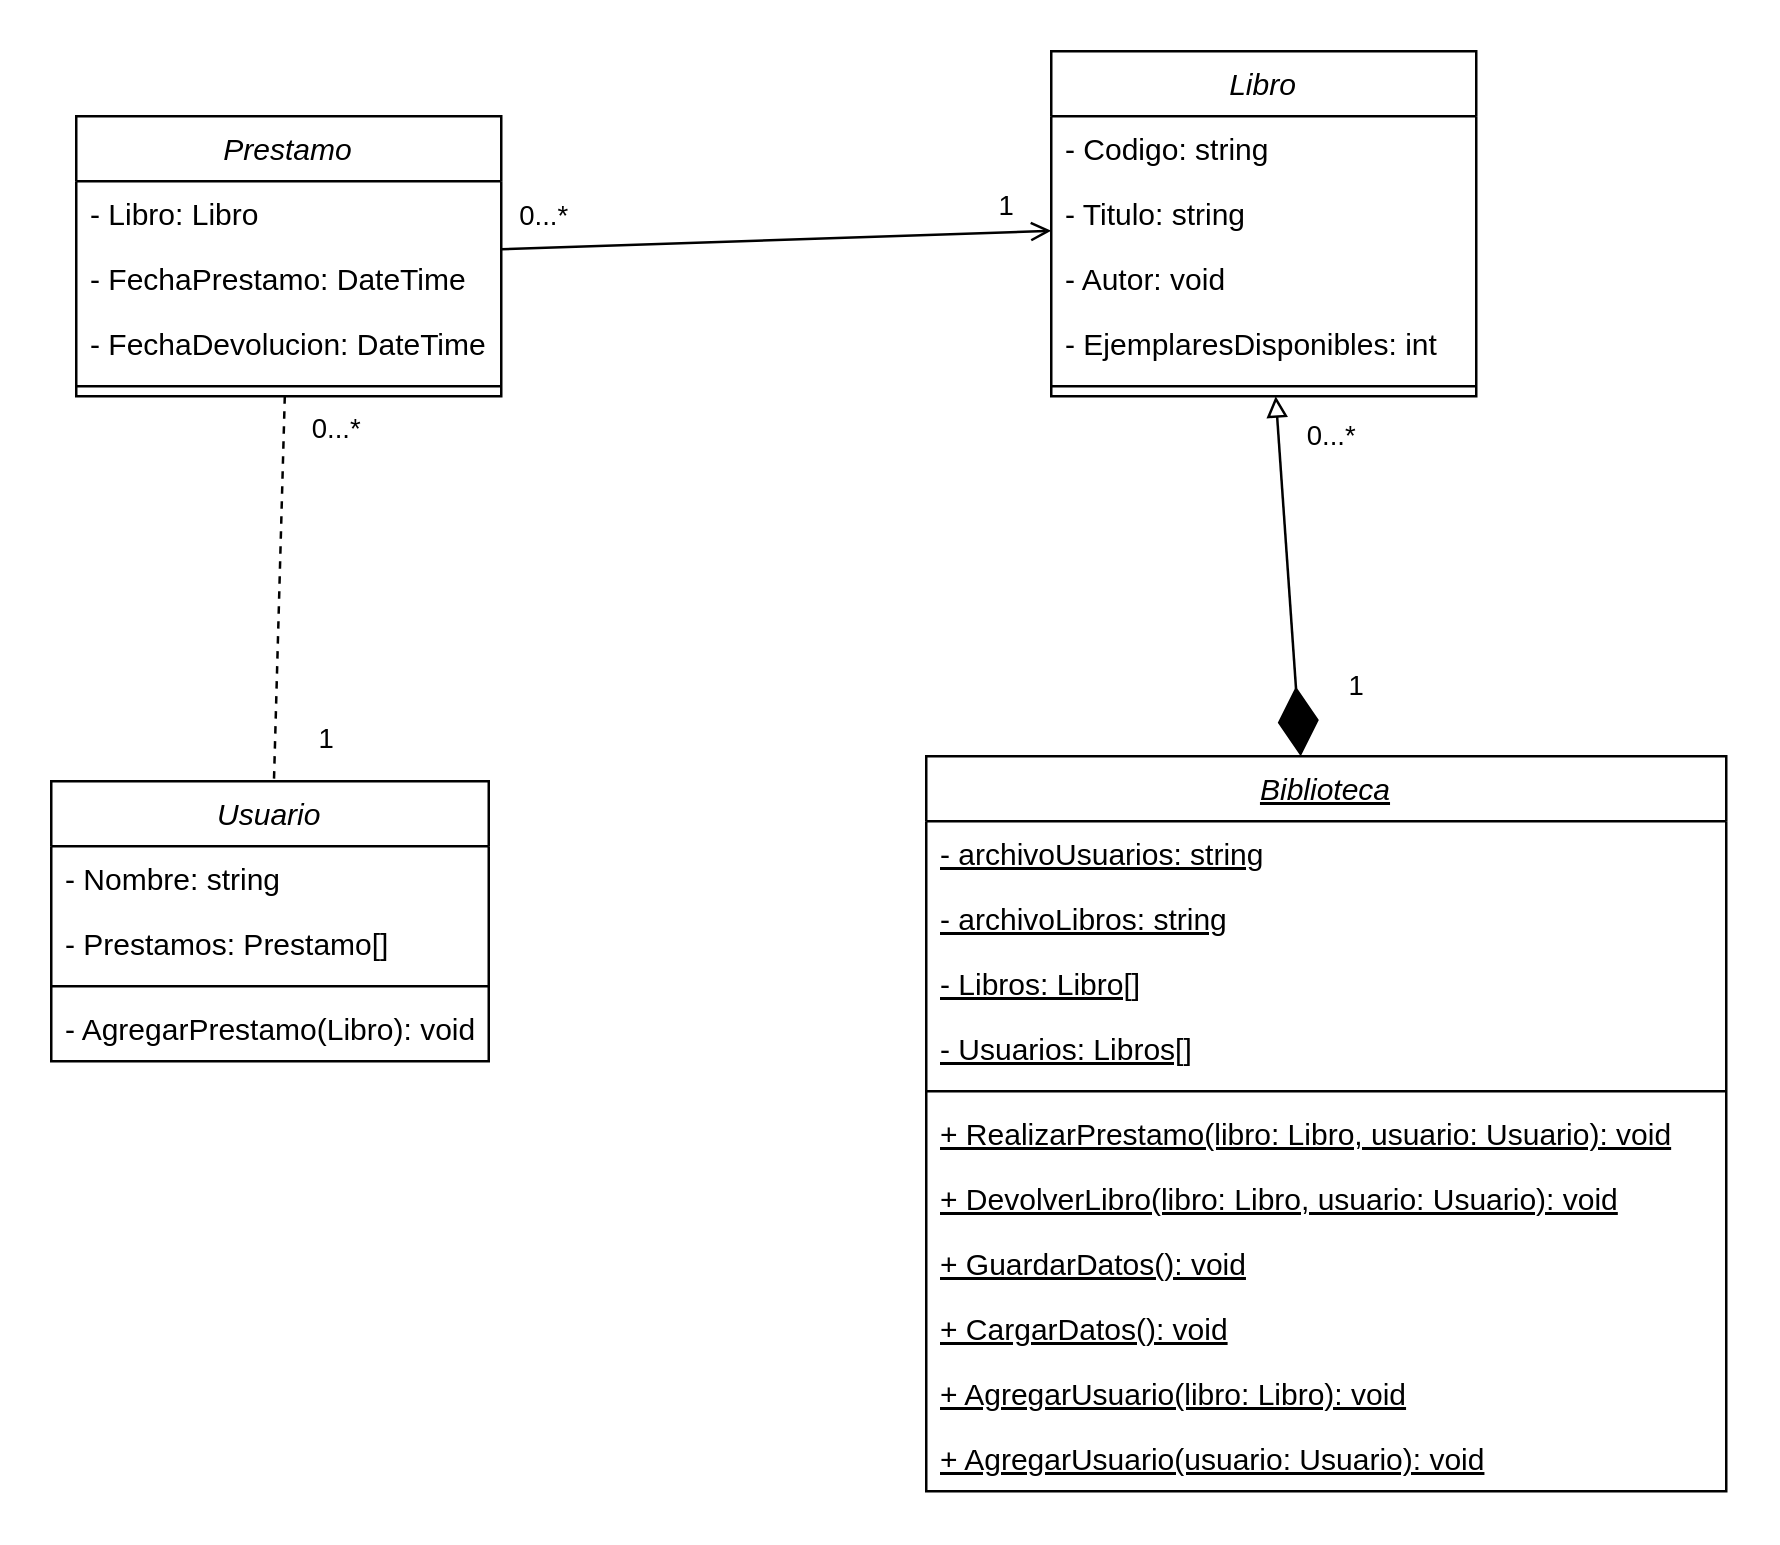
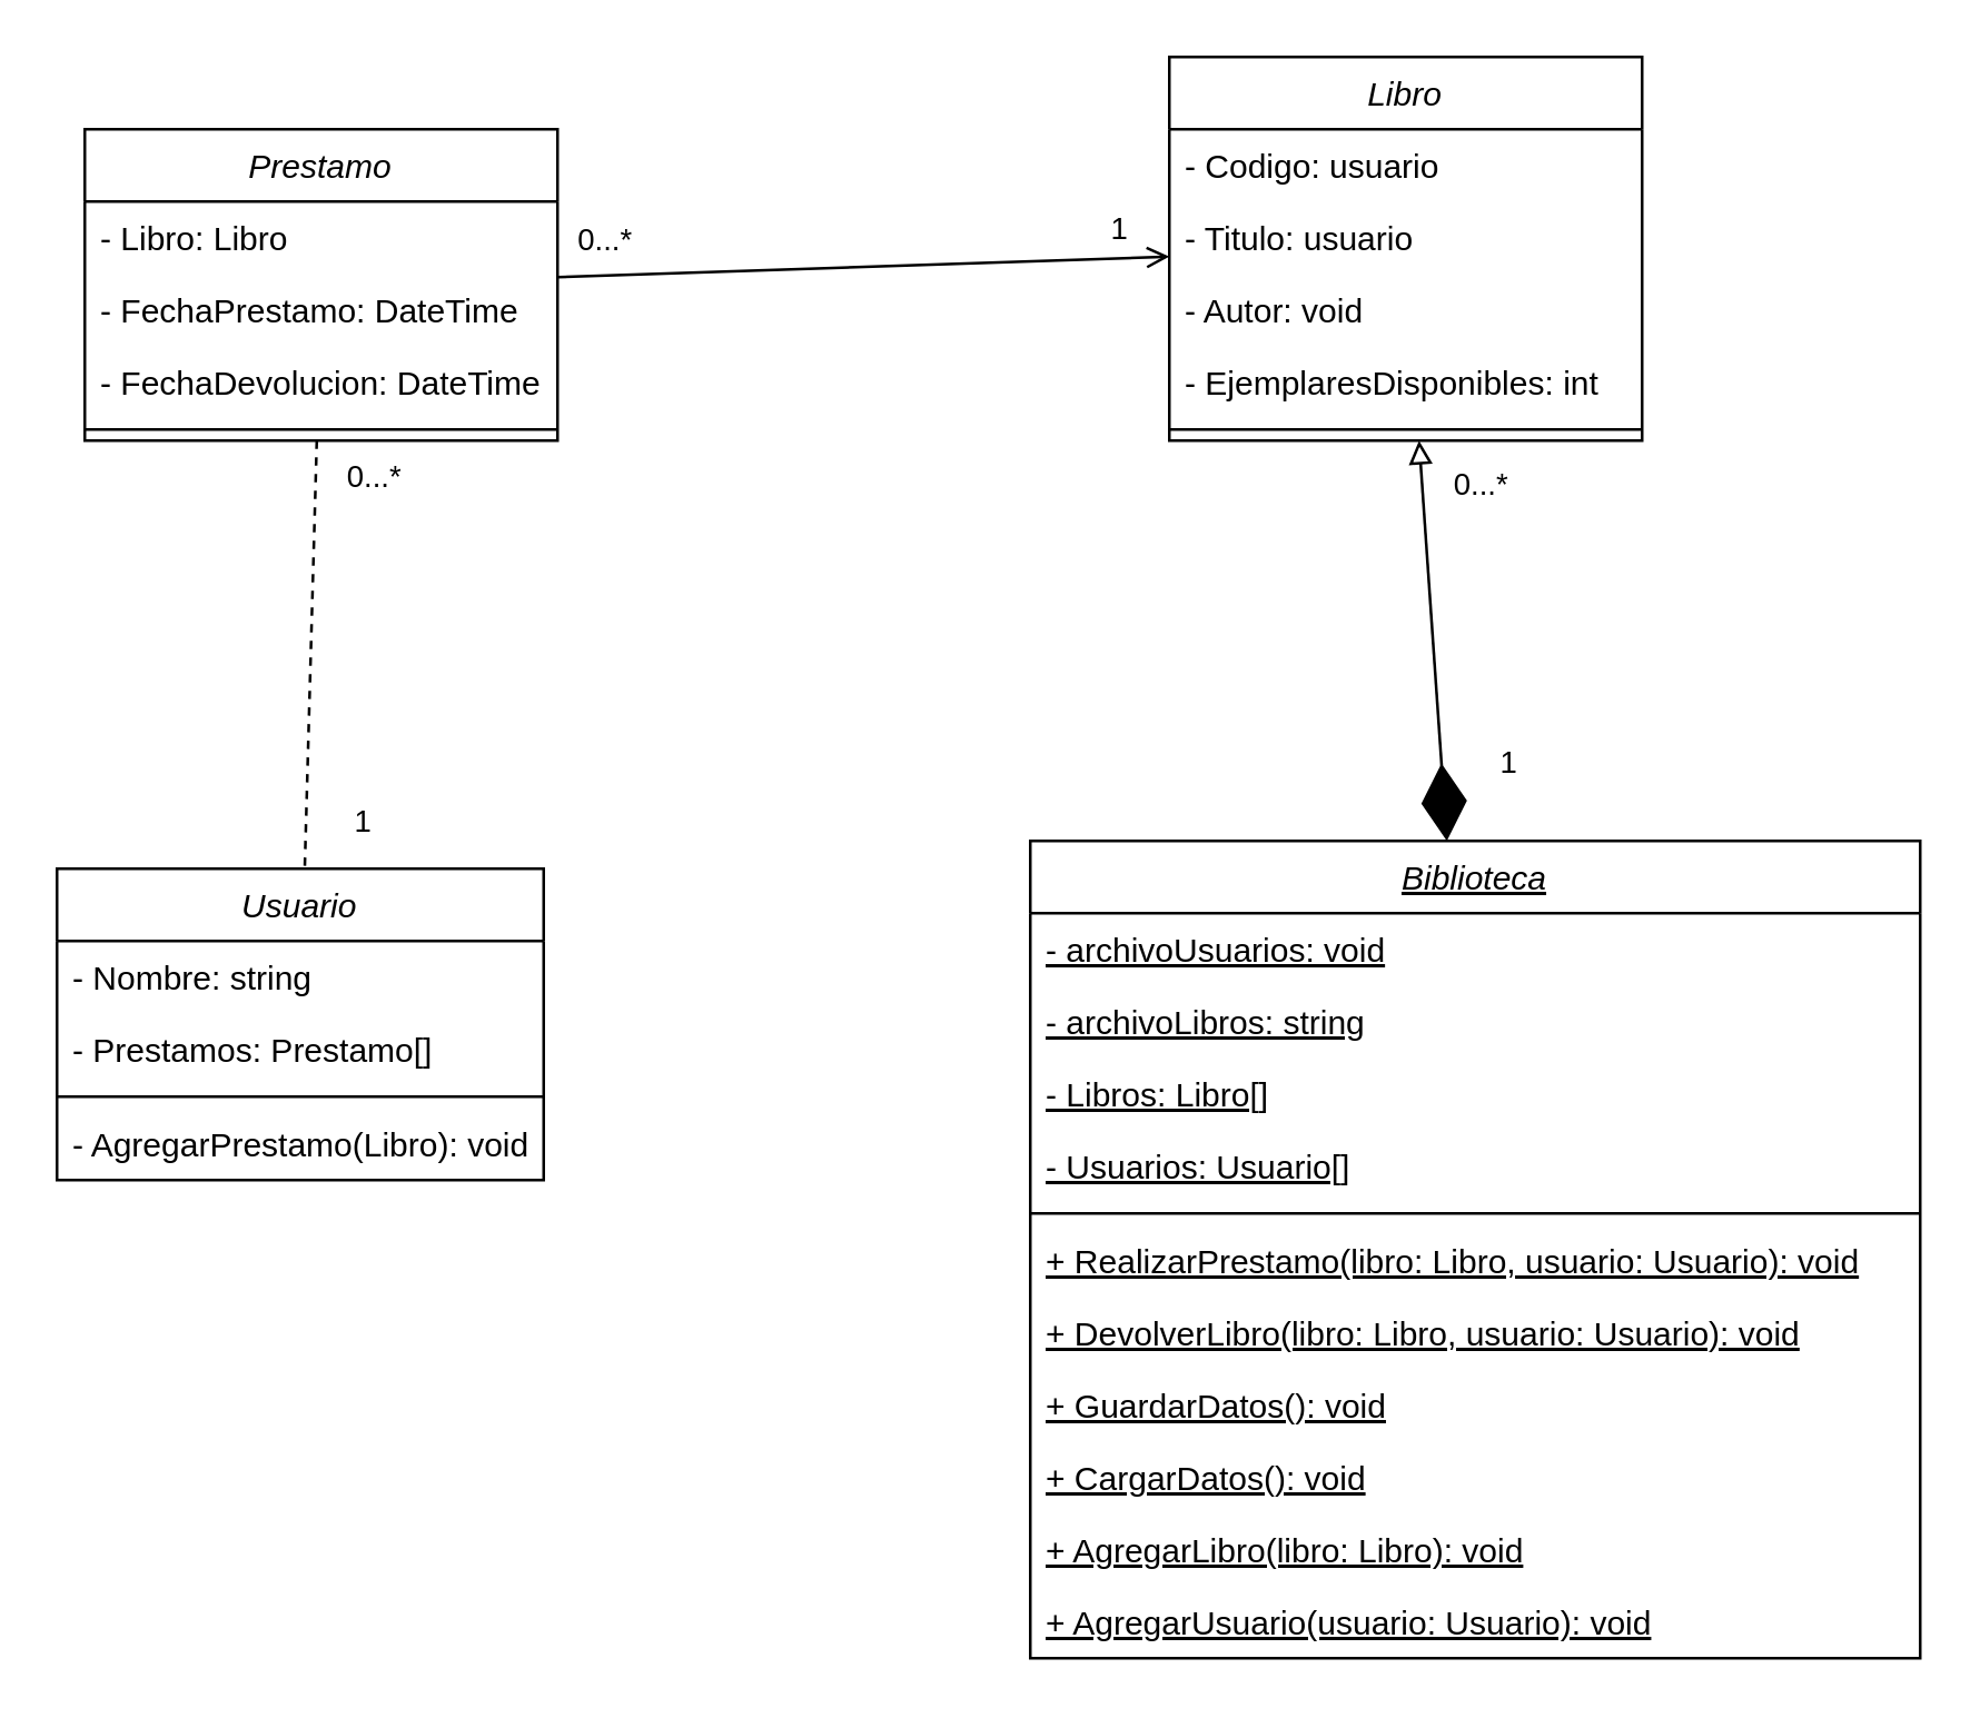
- <mxCell id="8" value="- Codigo: string" style="text;align=left;verticalAlign=top;spacingLeft=4;spacingRight=4;overflow=hidden;rotatable=0;points=[[0,0.5],[1,0.5]];portConstraint=eastwest;" vertex="1" parent="7"><mxGeometry y="26" width="170" height="26" as="geometry" /></mxCell>
+ <mxCell id="8" value="- Codigo: usuario" style="text;align=left;verticalAlign=top;spacingLeft=4;spacingRight=4;overflow=hidden;rotatable=0;points=[[0,0.5],[1,0.5]];portConstraint=eastwest;" vertex="1" parent="7"><mxGeometry y="26" width="170" height="26" as="geometry" /></mxCell>
- <mxCell id="9" value="- Titulo: string" style="text;align=left;verticalAlign=top;spacingLeft=4;spacingRight=4;overflow=hidden;rotatable=0;points=[[0,0.5],[1,0.5]];portConstraint=eastwest;" vertex="1" parent="7"><mxGeometry y="52" width="170" height="26" as="geometry" /></mxCell>
+ <mxCell id="9" value="- Titulo: usuario" style="text;align=left;verticalAlign=top;spacingLeft=4;spacingRight=4;overflow=hidden;rotatable=0;points=[[0,0.5],[1,0.5]];portConstraint=eastwest;" vertex="1" parent="7"><mxGeometry y="52" width="170" height="26" as="geometry" /></mxCell>
- <mxCell id="28" value="- archivoUsuarios: string" style="text;align=left;verticalAlign=top;spacingLeft=4;spacingRight=4;overflow=hidden;rotatable=0;points=[[0,0.5],[1,0.5]];portConstraint=eastwest;fontStyle=4" vertex="1" parent="27"><mxGeometry y="26" width="320" height="26" as="geometry" /></mxCell>
+ <mxCell id="28" value="- archivoUsuarios: void" style="text;align=left;verticalAlign=top;spacingLeft=4;spacingRight=4;overflow=hidden;rotatable=0;points=[[0,0.5],[1,0.5]];portConstraint=eastwest;fontStyle=4" vertex="1" parent="27"><mxGeometry y="26" width="320" height="26" as="geometry" /></mxCell>
- <mxCell id="31" value="- Usuarios: Libros[]" style="text;align=left;verticalAlign=top;spacingLeft=4;spacingRight=4;overflow=hidden;rotatable=0;points=[[0,0.5],[1,0.5]];portConstraint=eastwest;fontStyle=4" vertex="1" parent="27"><mxGeometry y="104" width="320" height="26" as="geometry" /></mxCell>
+ <mxCell id="31" value="- Usuarios: Usuario[]" style="text;align=left;verticalAlign=top;spacingLeft=4;spacingRight=4;overflow=hidden;rotatable=0;points=[[0,0.5],[1,0.5]];portConstraint=eastwest;fontStyle=4" vertex="1" parent="27"><mxGeometry y="104" width="320" height="26" as="geometry" /></mxCell>
- <mxCell id="37" value="+ AgregarUsuario(libro: Libro): void" style="text;align=left;verticalAlign=top;spacingLeft=4;spacingRight=4;overflow=hidden;rotatable=0;points=[[0,0.5],[1,0.5]];portConstraint=eastwest;fontStyle=4" vertex="1" parent="27"><mxGeometry y="242" width="320" height="26" as="geometry" /></mxCell>
+ <mxCell id="37" value="+ AgregarLibro(libro: Libro): void" style="text;align=left;verticalAlign=top;spacingLeft=4;spacingRight=4;overflow=hidden;rotatable=0;points=[[0,0.5],[1,0.5]];portConstraint=eastwest;fontStyle=4" vertex="1" parent="27"><mxGeometry y="242" width="320" height="26" as="geometry" /></mxCell>
